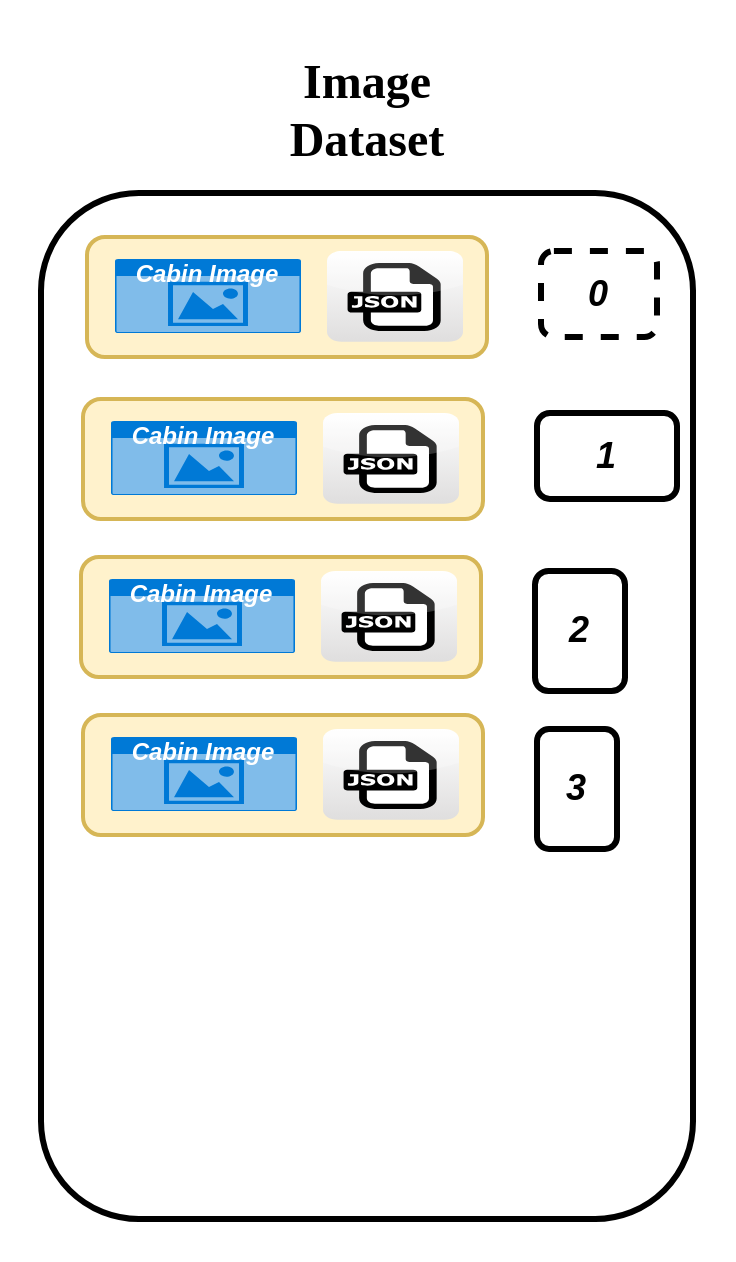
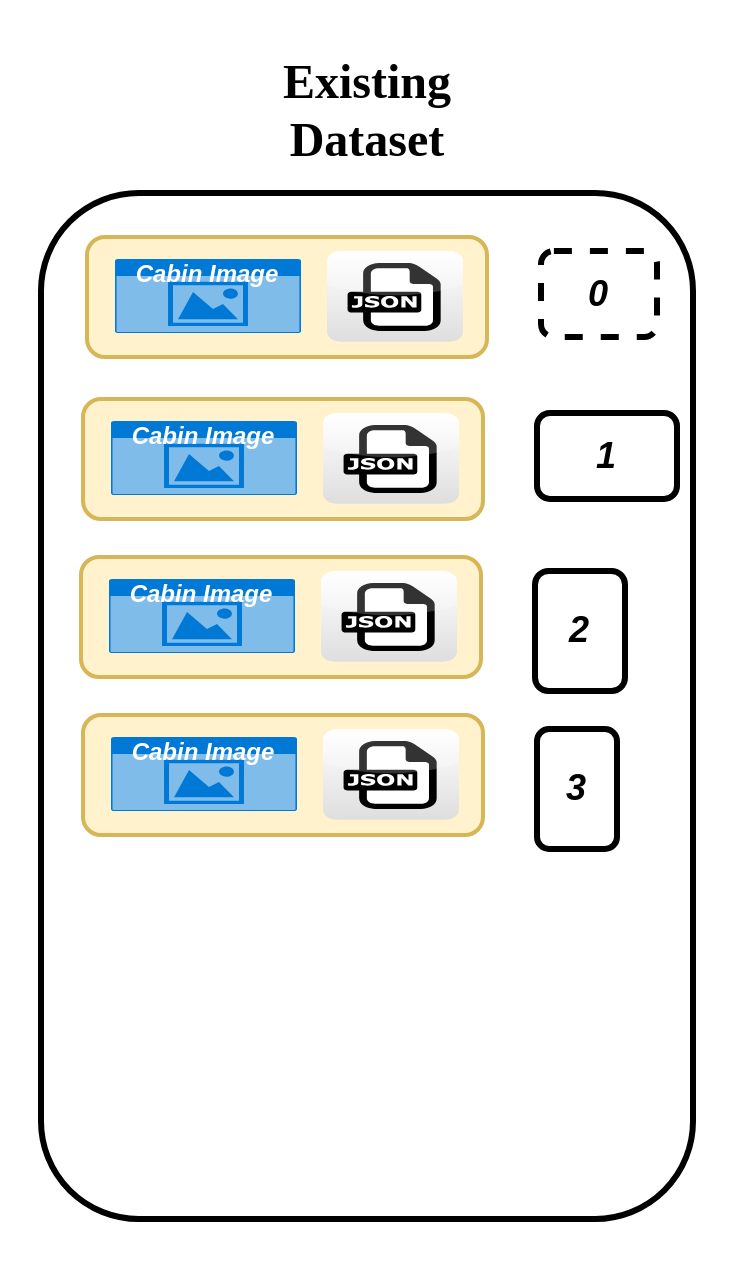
- <mxCell id="3" value="&lt;font face=&quot;Georgia&quot; style=&quot;font-size: 24px;&quot;&gt;&lt;b&gt;Image&lt;/b&gt;&lt;/font&gt;&lt;div&gt;&lt;font face=&quot;Georgia&quot; style=&quot;font-size: 24px;&quot;&gt;&lt;b&gt;Dataset&lt;/b&gt;&lt;/font&gt;&lt;/div&gt;" style="text;html=1;align=center;verticalAlign=middle;resizable=0;points=[];autosize=1;strokeColor=none;fillColor=none;" vertex="1" parent="1"><mxGeometry x="132" y="20" width="102" height="70" as="geometry" /></mxCell>
+ <mxCell id="3" value="&lt;font face=&quot;Georgia&quot; style=&quot;font-size: 24px;&quot;&gt;&lt;b&gt;Existing&lt;/b&gt;&lt;/font&gt;&lt;div&gt;&lt;font face=&quot;Georgia&quot; style=&quot;font-size: 24px;&quot;&gt;&lt;b&gt;Dataset&lt;/b&gt;&lt;/font&gt;&lt;/div&gt;" style="text;html=1;align=center;verticalAlign=middle;resizable=0;points=[];autosize=1;strokeColor=none;fillColor=none;" vertex="1" parent="1"><mxGeometry x="132" y="20" width="102" height="70" as="geometry" /></mxCell>
